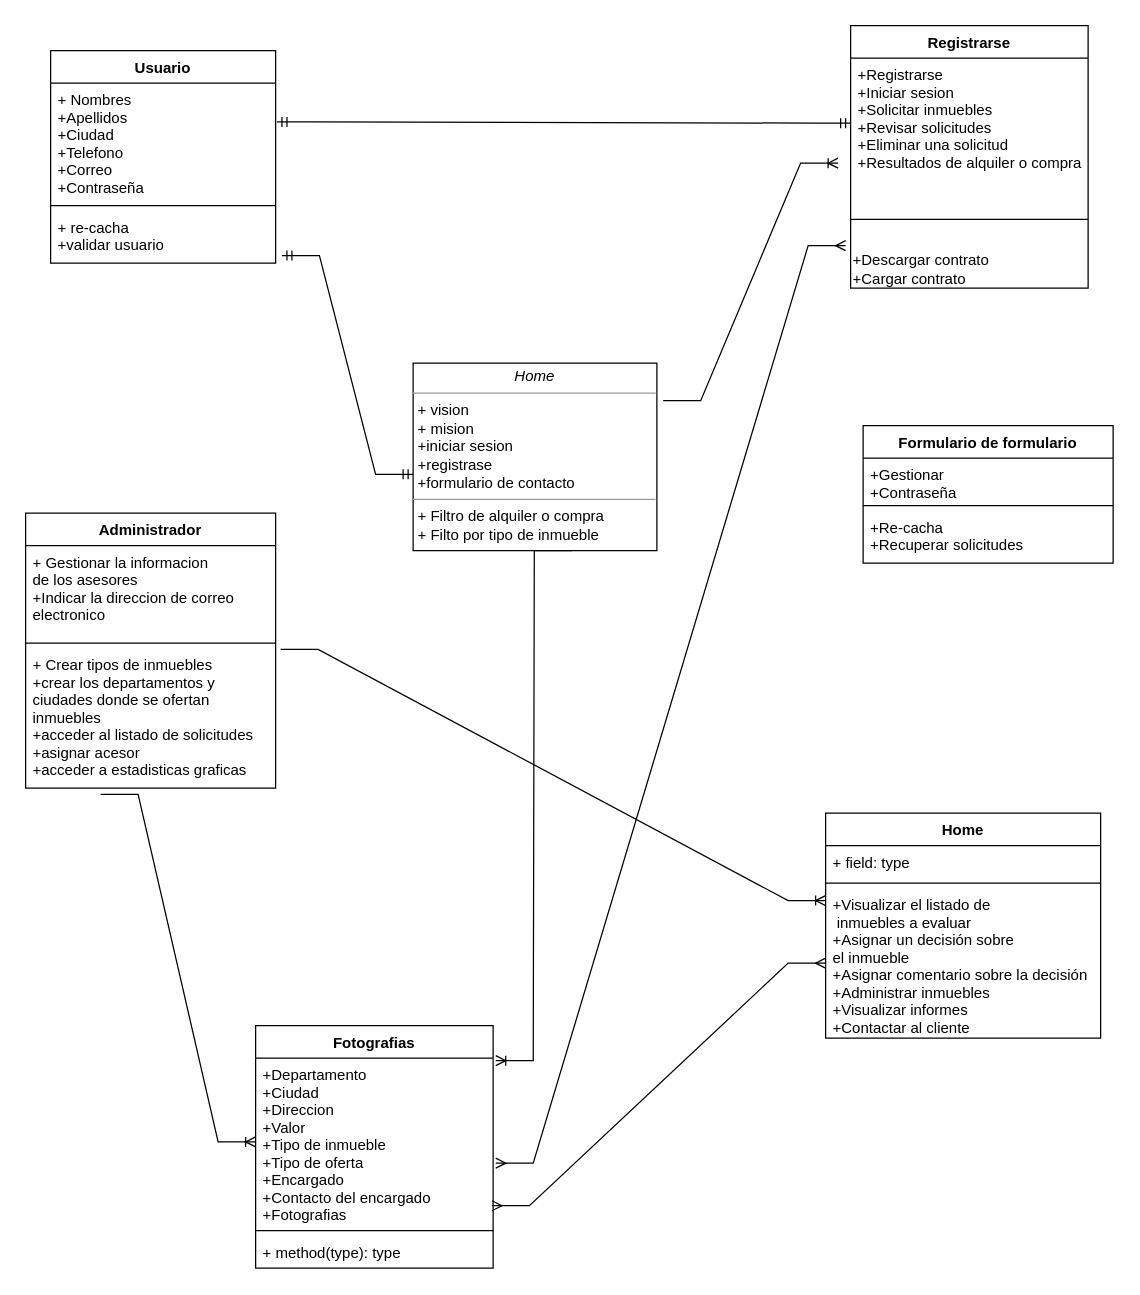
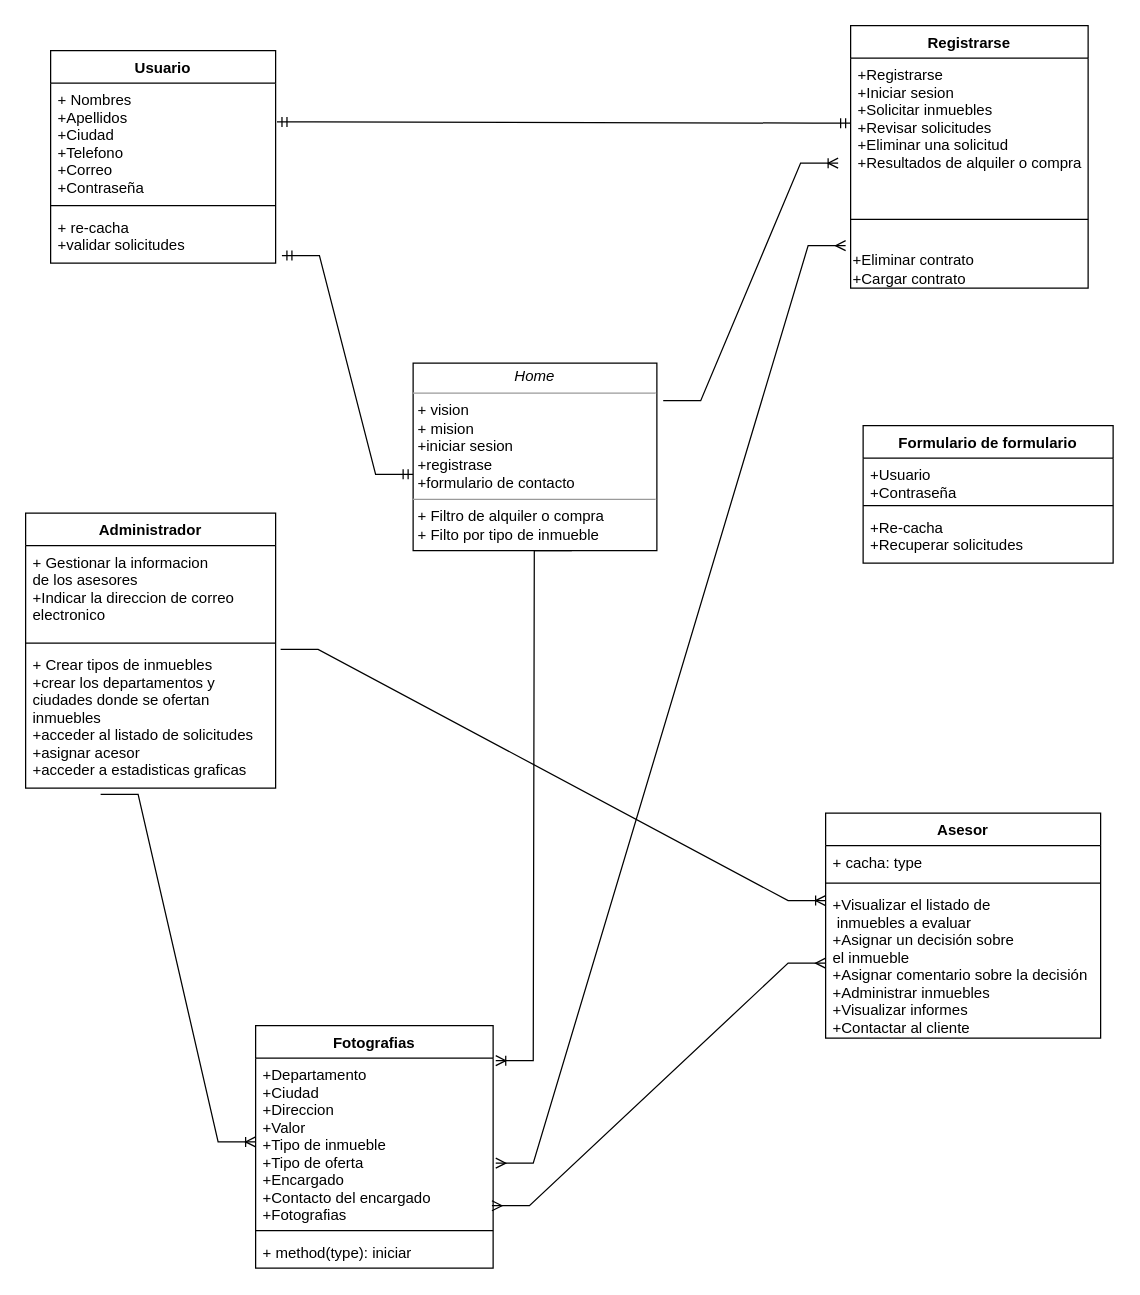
- <mxCell id="14" value="+ re-cacha&#10;+validar usuario" style="text;strokeColor=none;fillColor=none;align=left;verticalAlign=top;spacingLeft=4;spacingRight=4;overflow=hidden;rotatable=0;points=[[0,0.5],[1,0.5]];portConstraint=eastwest;" parent="11" vertex="1"><mxGeometry y="128" width="180" height="42" as="geometry" /></mxCell>
+ <mxCell id="14" value="+ re-cacha&#10;+validar solicitudes" style="text;strokeColor=none;fillColor=none;align=left;verticalAlign=top;spacingLeft=4;spacingRight=4;overflow=hidden;rotatable=0;points=[[0,0.5],[1,0.5]];portConstraint=eastwest;" parent="11" vertex="1"><mxGeometry y="128" width="180" height="42" as="geometry" /></mxCell>
- <mxCell id="10" value="+Descargar contrato&lt;br&gt;+Cargar contrato" style="text;html=1;align=left;verticalAlign=middle;resizable=0;points=[];autosize=1;strokeColor=none;fillColor=none;" parent="7" vertex="1"><mxGeometry y="180" width="190" height="30" as="geometry" /></mxCell>
+ <mxCell id="10" value="+Eliminar contrato&lt;br&gt;+Cargar contrato" style="text;html=1;align=left;verticalAlign=middle;resizable=0;points=[];autosize=1;strokeColor=none;fillColor=none;" parent="7" vertex="1"><mxGeometry y="180" width="190" height="30" as="geometry" /></mxCell>
- <mxCell id="4" value="+Gestionar&#10;+Contraseña" style="text;strokeColor=none;fillColor=none;align=left;verticalAlign=top;spacingLeft=4;spacingRight=4;overflow=hidden;rotatable=0;points=[[0,0.5],[1,0.5]];portConstraint=eastwest;" parent="3" vertex="1"><mxGeometry y="26" width="200" height="34" as="geometry" /></mxCell>
+ <mxCell id="4" value="+Usuario&#10;+Contraseña" style="text;strokeColor=none;fillColor=none;align=left;verticalAlign=top;spacingLeft=4;spacingRight=4;overflow=hidden;rotatable=0;points=[[0,0.5],[1,0.5]];portConstraint=eastwest;" parent="3" vertex="1"><mxGeometry y="26" width="200" height="34" as="geometry" /></mxCell>
- <mxCell id="19" value="Home" style="swimlane;fontStyle=1;align=center;verticalAlign=top;childLayout=stackLayout;horizontal=1;startSize=26;horizontalStack=0;resizeParent=1;resizeParentMax=0;resizeLast=0;collapsible=1;marginBottom=0;" parent="1" vertex="1"><mxGeometry x="660" y="650" width="220" height="180" as="geometry" /></mxCell>
+ <mxCell id="19" value="Asesor" style="swimlane;fontStyle=1;align=center;verticalAlign=top;childLayout=stackLayout;horizontal=1;startSize=26;horizontalStack=0;resizeParent=1;resizeParentMax=0;resizeLast=0;collapsible=1;marginBottom=0;" parent="1" vertex="1"><mxGeometry x="660" y="650" width="220" height="180" as="geometry" /></mxCell>
- <mxCell id="20" value="+ field: type" style="text;strokeColor=none;fillColor=none;align=left;verticalAlign=top;spacingLeft=4;spacingRight=4;overflow=hidden;rotatable=0;points=[[0,0.5],[1,0.5]];portConstraint=eastwest;" parent="19" vertex="1"><mxGeometry y="26" width="220" height="26" as="geometry" /></mxCell>
+ <mxCell id="20" value="+ cacha: type" style="text;strokeColor=none;fillColor=none;align=left;verticalAlign=top;spacingLeft=4;spacingRight=4;overflow=hidden;rotatable=0;points=[[0,0.5],[1,0.5]];portConstraint=eastwest;" parent="19" vertex="1"><mxGeometry y="26" width="220" height="26" as="geometry" /></mxCell>
- <mxCell id="26" value="+ method(type): type" style="text;strokeColor=none;fillColor=none;align=left;verticalAlign=top;spacingLeft=4;spacingRight=4;overflow=hidden;rotatable=0;points=[[0,0.5],[1,0.5]];portConstraint=eastwest;" parent="23" vertex="1"><mxGeometry y="168" width="190" height="26" as="geometry" /></mxCell>
+ <mxCell id="26" value="+ method(type): iniciar" style="text;strokeColor=none;fillColor=none;align=left;verticalAlign=top;spacingLeft=4;spacingRight=4;overflow=hidden;rotatable=0;points=[[0,0.5],[1,0.5]];portConstraint=eastwest;" parent="23" vertex="1"><mxGeometry y="168" width="190" height="26" as="geometry" /></mxCell>
